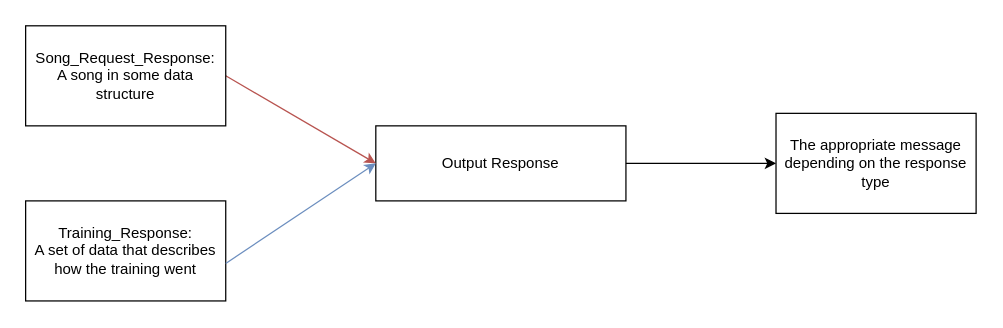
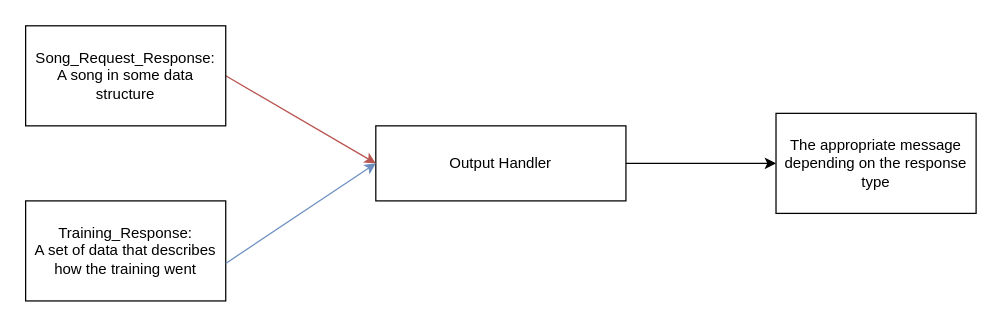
- <mxCell id="2" value="Output Response" style="rounded=0;whiteSpace=wrap;html=1;" parent="1" vertex="1"><mxGeometry x="300" y="100" width="200" height="60" as="geometry" /></mxCell>
+ <mxCell id="2" value="Output Handler" style="rounded=0;whiteSpace=wrap;html=1;" parent="1" vertex="1"><mxGeometry x="300" y="100" width="200" height="60" as="geometry" /></mxCell>
